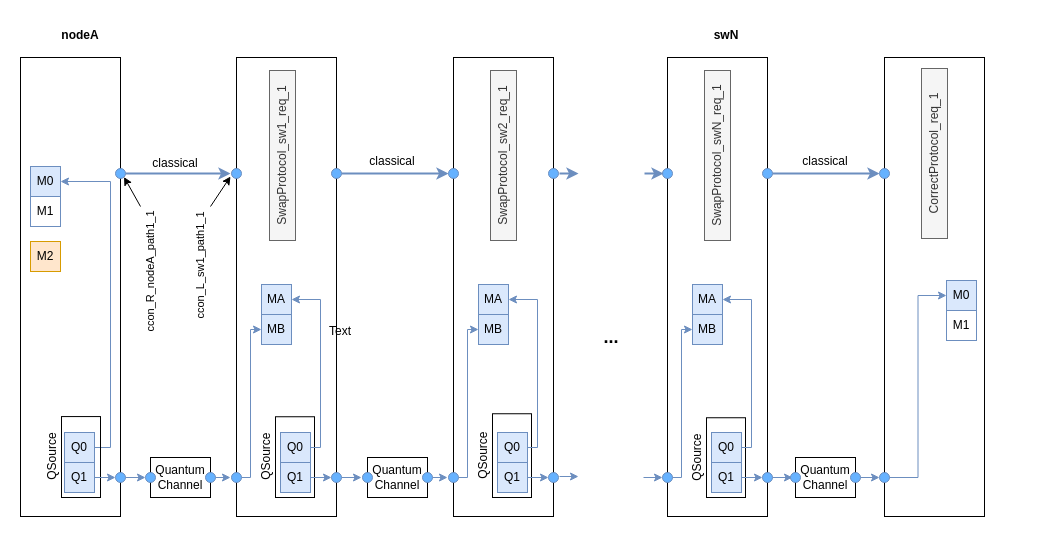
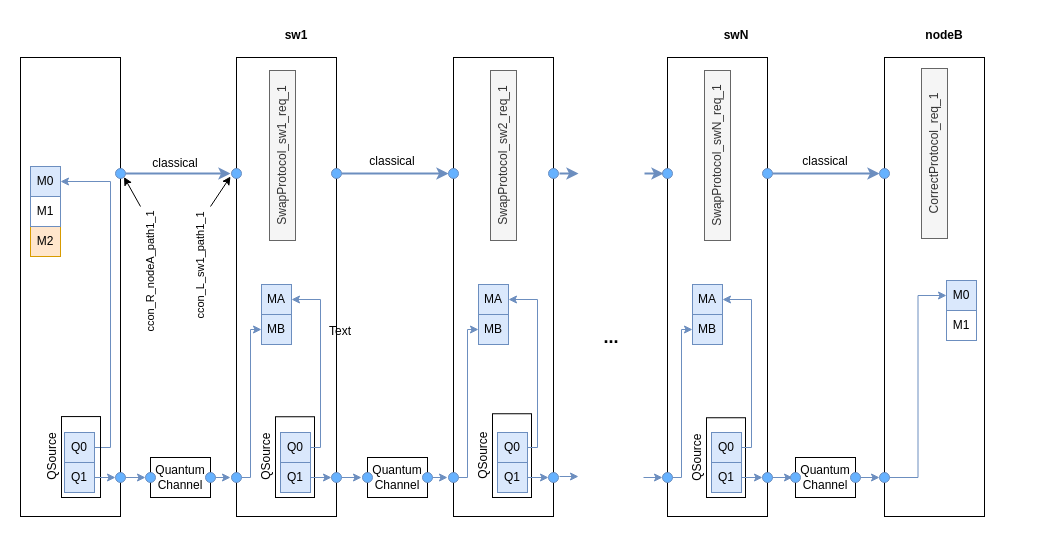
- <mxCell id="4" value="&lt;b&gt;nodeA&lt;/b&gt;" style="text;html=1;align=center;verticalAlign=middle;whiteSpace=wrap;rounded=0;" parent="1" vertex="1"><mxGeometry x="50" y="20" width="60" height="30" as="geometry" /></mxCell>
+ <mxCell id="21" value="&lt;b&gt;sw1&lt;/b&gt;" style="text;html=1;align=center;verticalAlign=middle;whiteSpace=wrap;rounded=0;" parent="1" vertex="1"><mxGeometry x="266" y="20" width="60" height="30" as="geometry" /></mxCell>
- <mxCell id="55" value="&lt;b&gt;swN&lt;/b&gt;" style="text;html=1;align=center;verticalAlign=middle;whiteSpace=wrap;rounded=0;" parent="1" vertex="1"><mxGeometry x="696" y="20" width="60" height="30" as="geometry" /></mxCell>
+ <mxCell id="55" value="&lt;b&gt;swN&lt;/b&gt;" style="text;html=1;align=center;verticalAlign=middle;whiteSpace=wrap;rounded=0;" parent="1" vertex="1"><mxGeometry x="706" y="20" width="60" height="30" as="geometry" /></mxCell>
+ <mxCell id="71" value="&lt;b&gt;nodeB&lt;/b&gt;" style="text;html=1;align=center;verticalAlign=middle;whiteSpace=wrap;rounded=0;" parent="1" vertex="1"><mxGeometry x="914" y="20" width="60" height="30" as="geometry" /></mxCell>
- <mxCell id="5" value="M2" style="rounded=0;whiteSpace=wrap;html=1;fillColor=#ffe6cc;strokeColor=#d79b00;" parent="1" vertex="1"><mxGeometry x="30" y="241" width="30" height="30" as="geometry" /></mxCell>
+ <mxCell id="5" value="M2" style="rounded=0;whiteSpace=wrap;html=1;fillColor=#ffe6cc;strokeColor=#d79b00;" parent="1" vertex="1"><mxGeometry x="30" y="226" width="30" height="30" as="geometry" /></mxCell>
